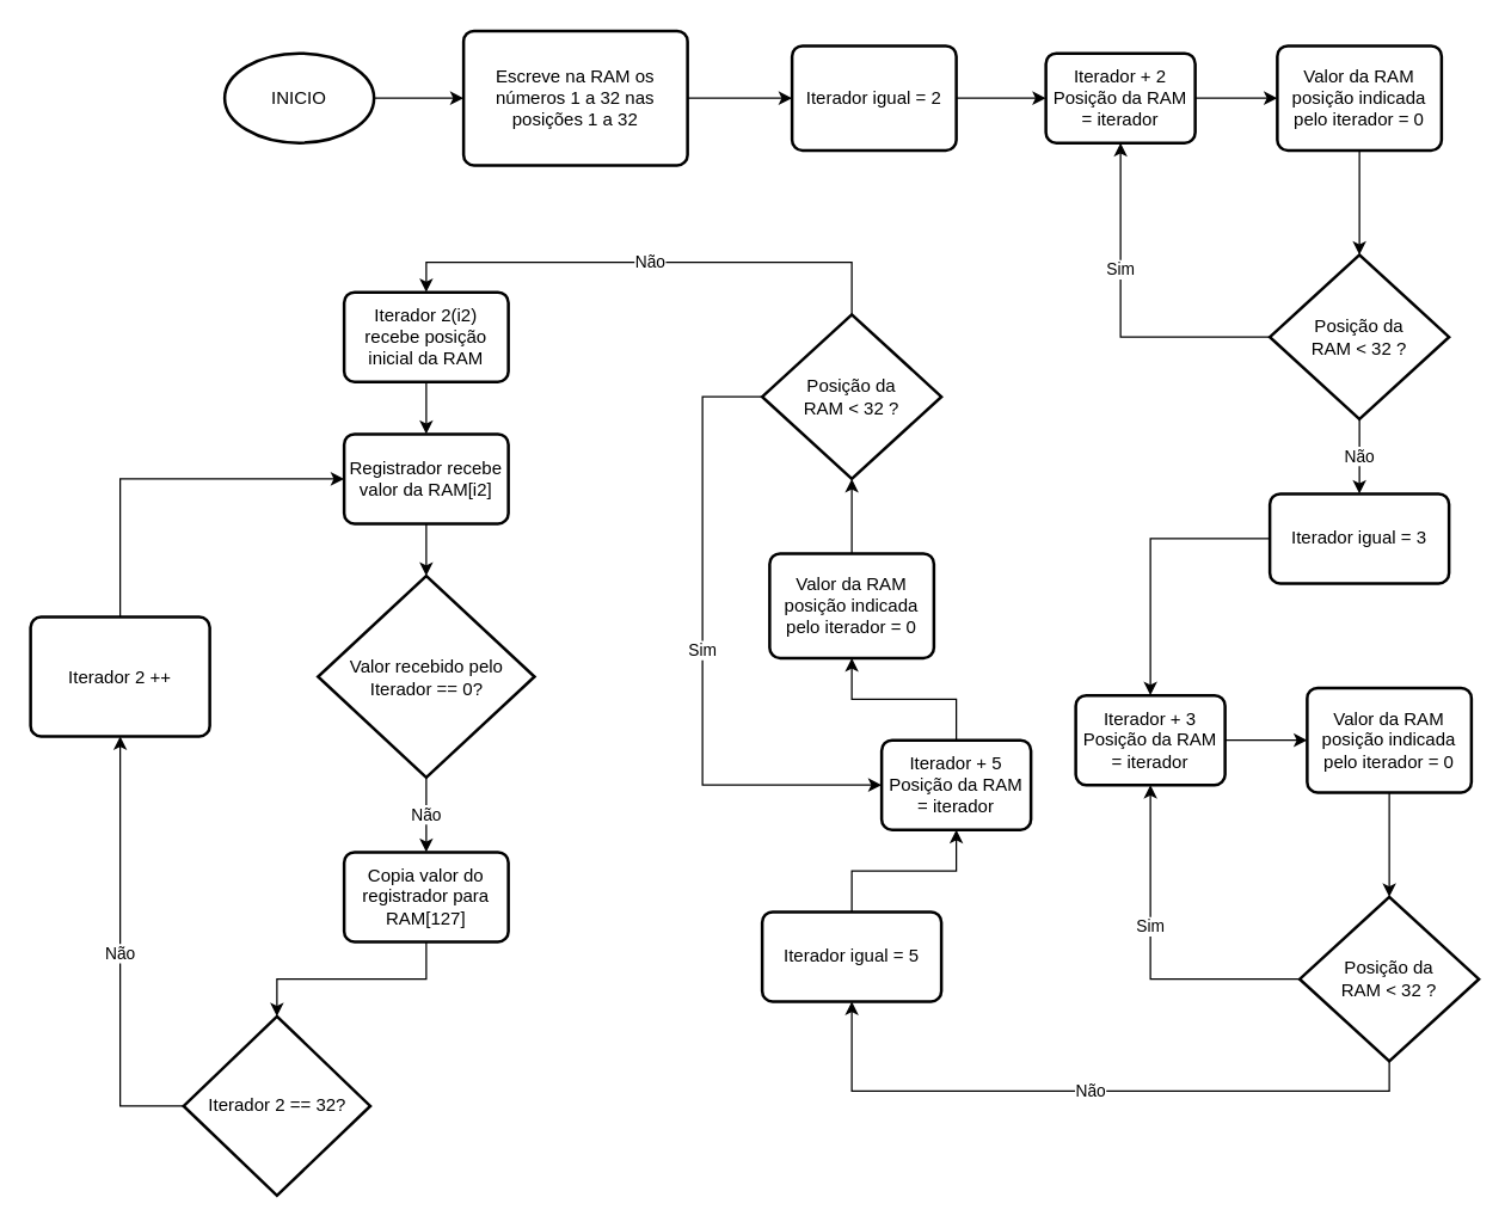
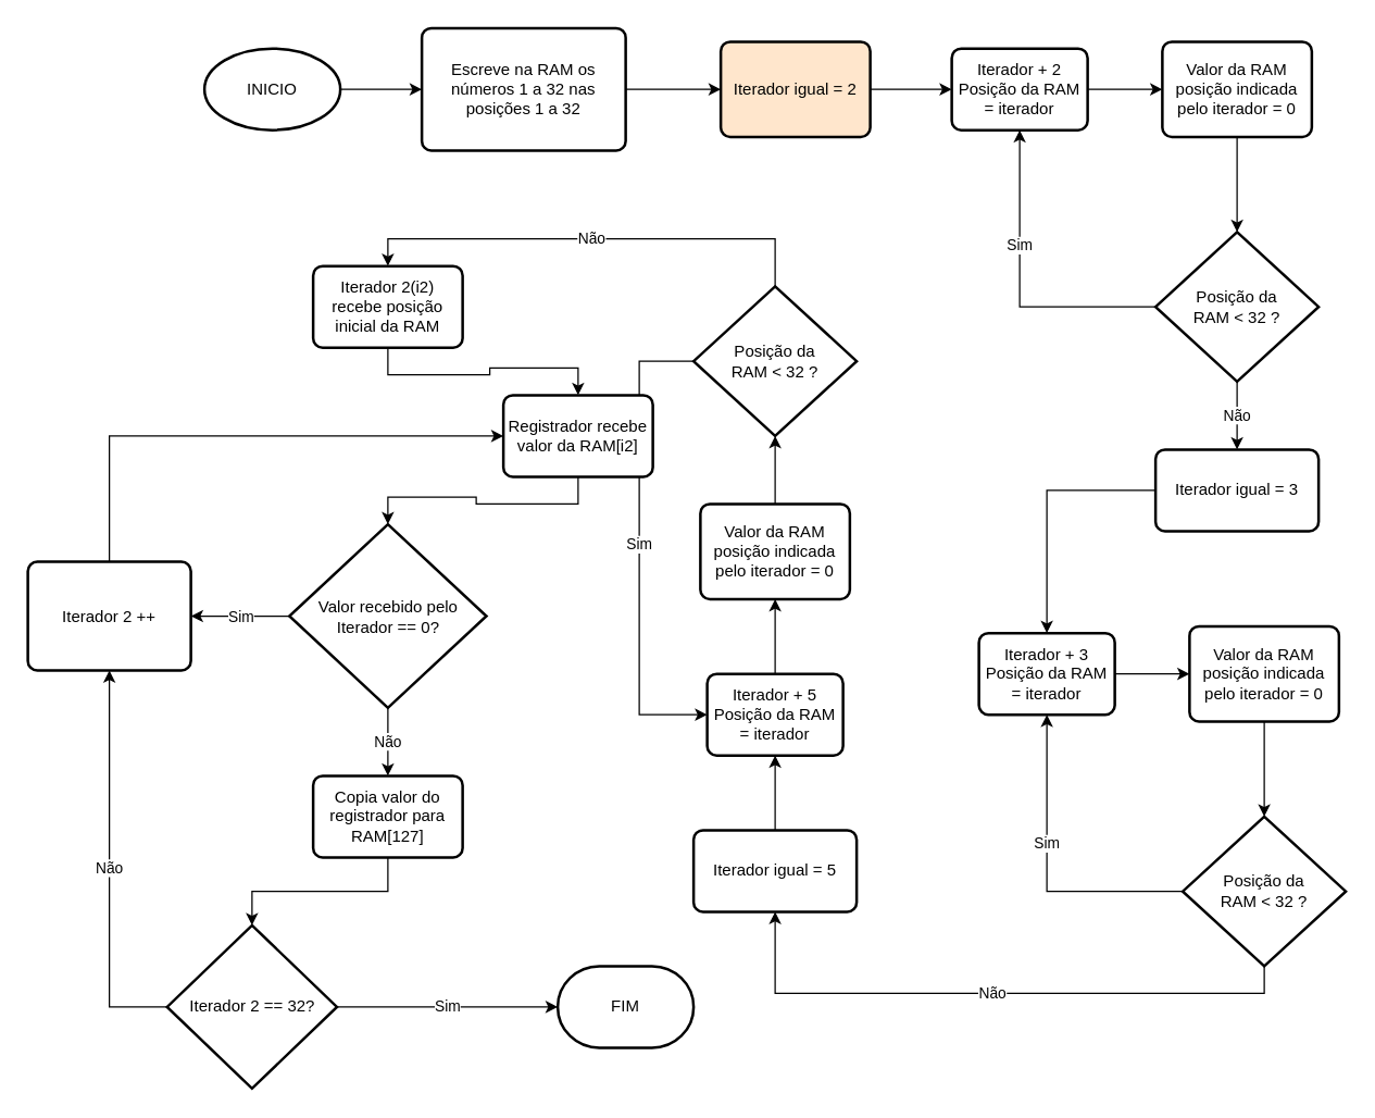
- <mxCell id="7" value="Iterador igual = 2&lt;br&gt;" style="rounded=1;whiteSpace=wrap;html=1;absoluteArcSize=1;arcSize=14;strokeWidth=2;" vertex="1" parent="1"><mxGeometry x="530" y="30" width="110" height="70" as="geometry" /></mxCell>
+ <mxCell id="7" value="Iterador igual = 2&lt;br&gt;" style="rounded=1;whiteSpace=wrap;html=1;absoluteArcSize=1;arcSize=14;strokeWidth=2;fillColor=#ffe6cc;" vertex="1" parent="1"><mxGeometry x="530" y="30" width="110" height="70" as="geometry" /></mxCell>
- <mxCell id="36" value="Registrador recebe valor da RAM[i2]" style="rounded=1;whiteSpace=wrap;html=1;absoluteArcSize=1;arcSize=14;strokeWidth=2;" vertex="1" parent="1"><mxGeometry x="230" y="290" width="110" height="60" as="geometry" /></mxCell>
+ <mxCell id="36" value="Registrador recebe valor da RAM[i2]" style="rounded=1;whiteSpace=wrap;html=1;absoluteArcSize=1;arcSize=14;strokeWidth=2;" vertex="1" parent="1"><mxGeometry x="370" y="290" width="110" height="60" as="geometry" /></mxCell>
+ <mxCell id="37" value="Sim" style="edgeStyle=orthogonalEdgeStyle;rounded=0;orthogonalLoop=1;jettySize=auto;html=1;exitX=0;exitY=0.5;exitDx=0;exitDy=0;exitPerimeter=0;entryX=1;entryY=0.5;entryDx=0;entryDy=0;" edge="1" parent="1" source="39" target="41"><mxGeometry relative="1" as="geometry" /></mxCell>
- <mxCell id="27" value="Iterador + 5&lt;br&gt;Posição da RAM = iterador&lt;br&gt;" style="rounded=1;whiteSpace=wrap;html=1;absoluteArcSize=1;arcSize=14;strokeWidth=2;" vertex="1" parent="1"><mxGeometry x="590" y="495" width="100" height="60" as="geometry" /></mxCell>
+ <mxCell id="27" value="Iterador + 5&lt;br&gt;Posição da RAM = iterador&lt;br&gt;" style="rounded=1;whiteSpace=wrap;html=1;absoluteArcSize=1;arcSize=14;strokeWidth=2;" vertex="1" parent="1"><mxGeometry x="520" y="495" width="100" height="60" as="geometry" /></mxCell>
+ <mxCell id="45" value="Sim" style="edgeStyle=orthogonalEdgeStyle;rounded=0;orthogonalLoop=1;jettySize=auto;html=1;exitX=1;exitY=0.5;exitDx=0;exitDy=0;exitPerimeter=0;" edge="1" parent="1" source="46" target="47"><mxGeometry relative="1" as="geometry" /></mxCell>
+ <mxCell id="47" value="FIM" style="strokeWidth=2;html=1;shape=mxgraph.flowchart.terminator;whiteSpace=wrap;" vertex="1" parent="1"><mxGeometry x="410" y="710" width="100" height="60" as="geometry" /></mxCell>
